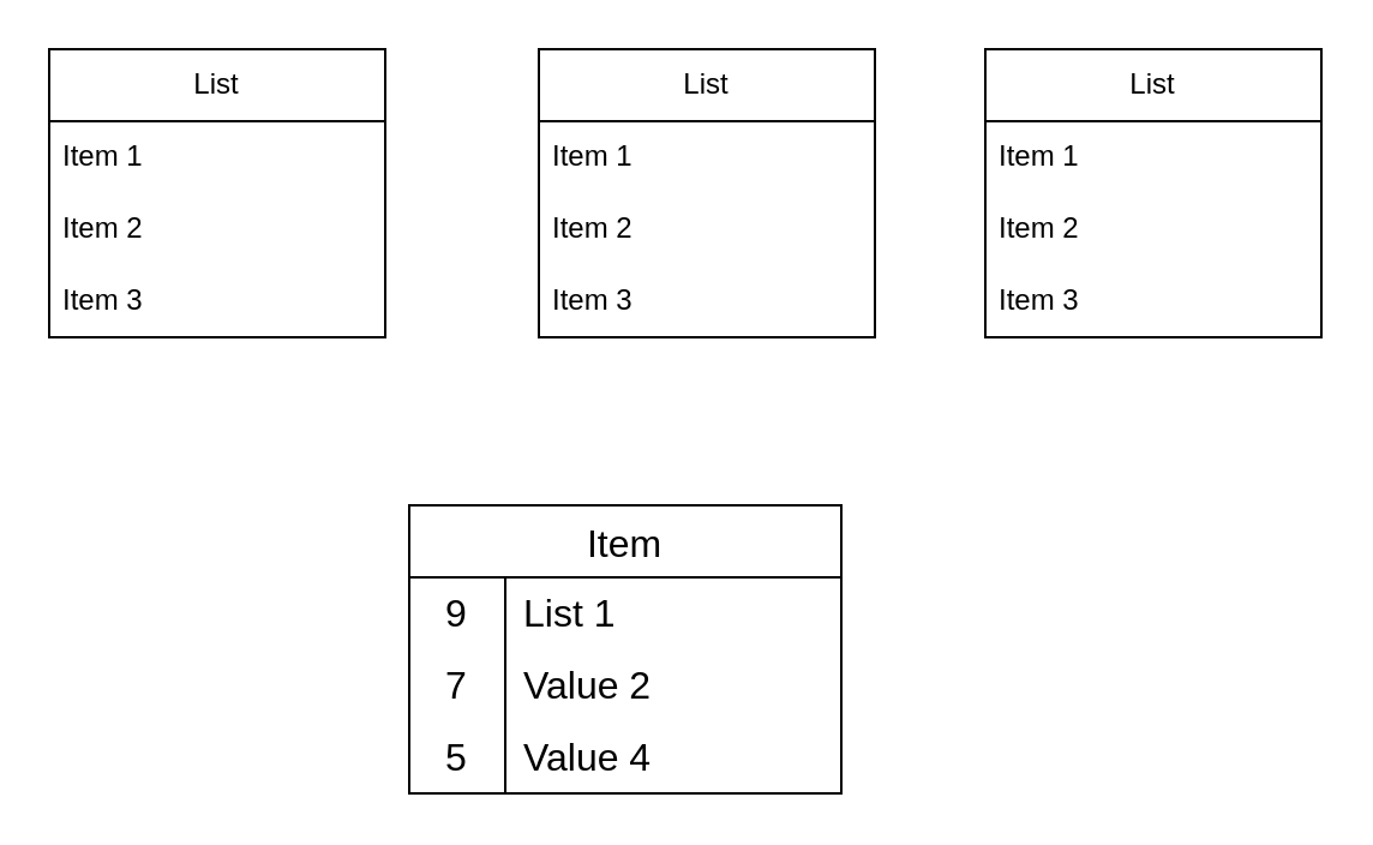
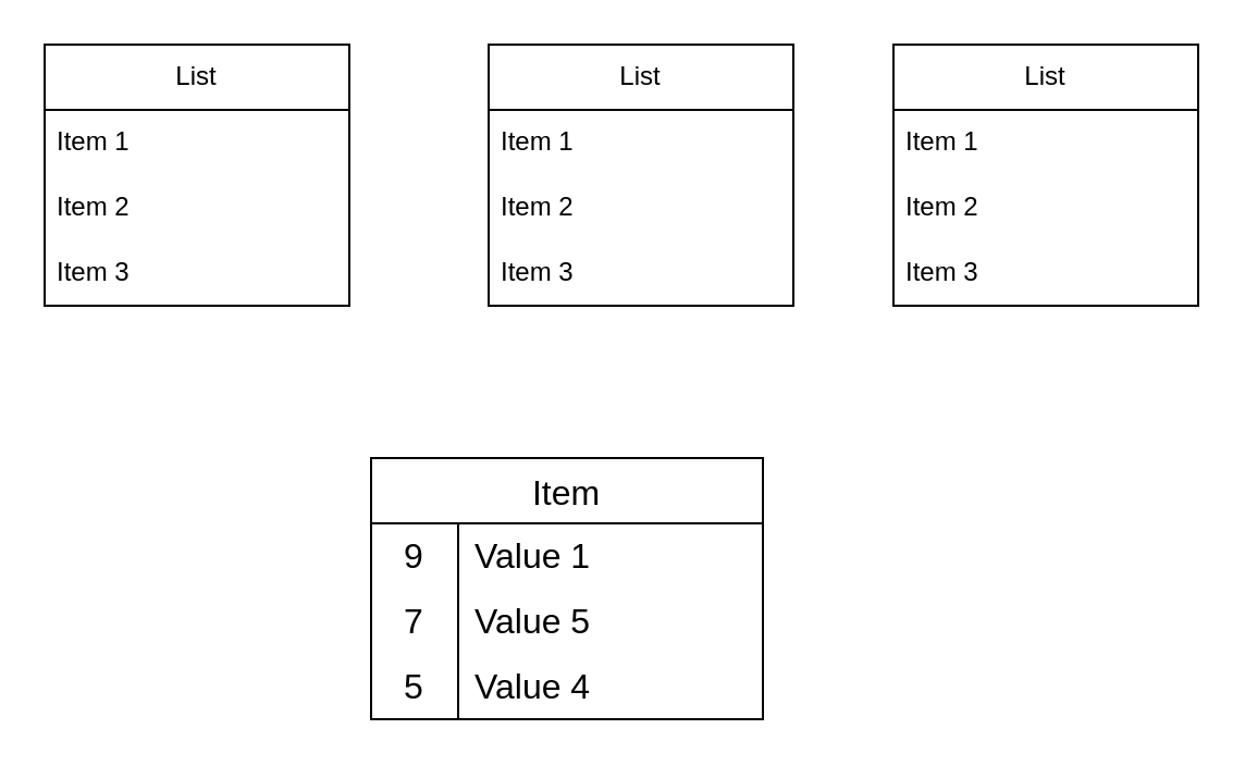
- <mxCell id="17" value="List 1" style="shape=partialRectangle;html=1;whiteSpace=wrap;connectable=0;fillColor=none;top=0;left=0;bottom=0;right=0;align=left;spacingLeft=6;overflow=hidden;strokeColor=inherit;fontSize=16;" vertex="1" parent="15"><mxGeometry x="40" width="140" height="30" as="geometry"><mxRectangle width="140" height="30" as="alternateBounds" /></mxGeometry></mxCell>
+ <mxCell id="17" value="Value 1" style="shape=partialRectangle;html=1;whiteSpace=wrap;connectable=0;fillColor=none;top=0;left=0;bottom=0;right=0;align=left;spacingLeft=6;overflow=hidden;strokeColor=inherit;fontSize=16;" vertex="1" parent="15"><mxGeometry x="40" width="140" height="30" as="geometry"><mxRectangle width="140" height="30" as="alternateBounds" /></mxGeometry></mxCell>
- <mxCell id="20" value="Value 2" style="shape=partialRectangle;html=1;whiteSpace=wrap;connectable=0;fillColor=none;top=0;left=0;bottom=0;right=0;align=left;spacingLeft=6;overflow=hidden;strokeColor=inherit;fontSize=16;" vertex="1" parent="18"><mxGeometry x="40" width="140" height="30" as="geometry"><mxRectangle width="140" height="30" as="alternateBounds" /></mxGeometry></mxCell>
+ <mxCell id="20" value="Value 5" style="shape=partialRectangle;html=1;whiteSpace=wrap;connectable=0;fillColor=none;top=0;left=0;bottom=0;right=0;align=left;spacingLeft=6;overflow=hidden;strokeColor=inherit;fontSize=16;" vertex="1" parent="18"><mxGeometry x="40" width="140" height="30" as="geometry"><mxRectangle width="140" height="30" as="alternateBounds" /></mxGeometry></mxCell>
